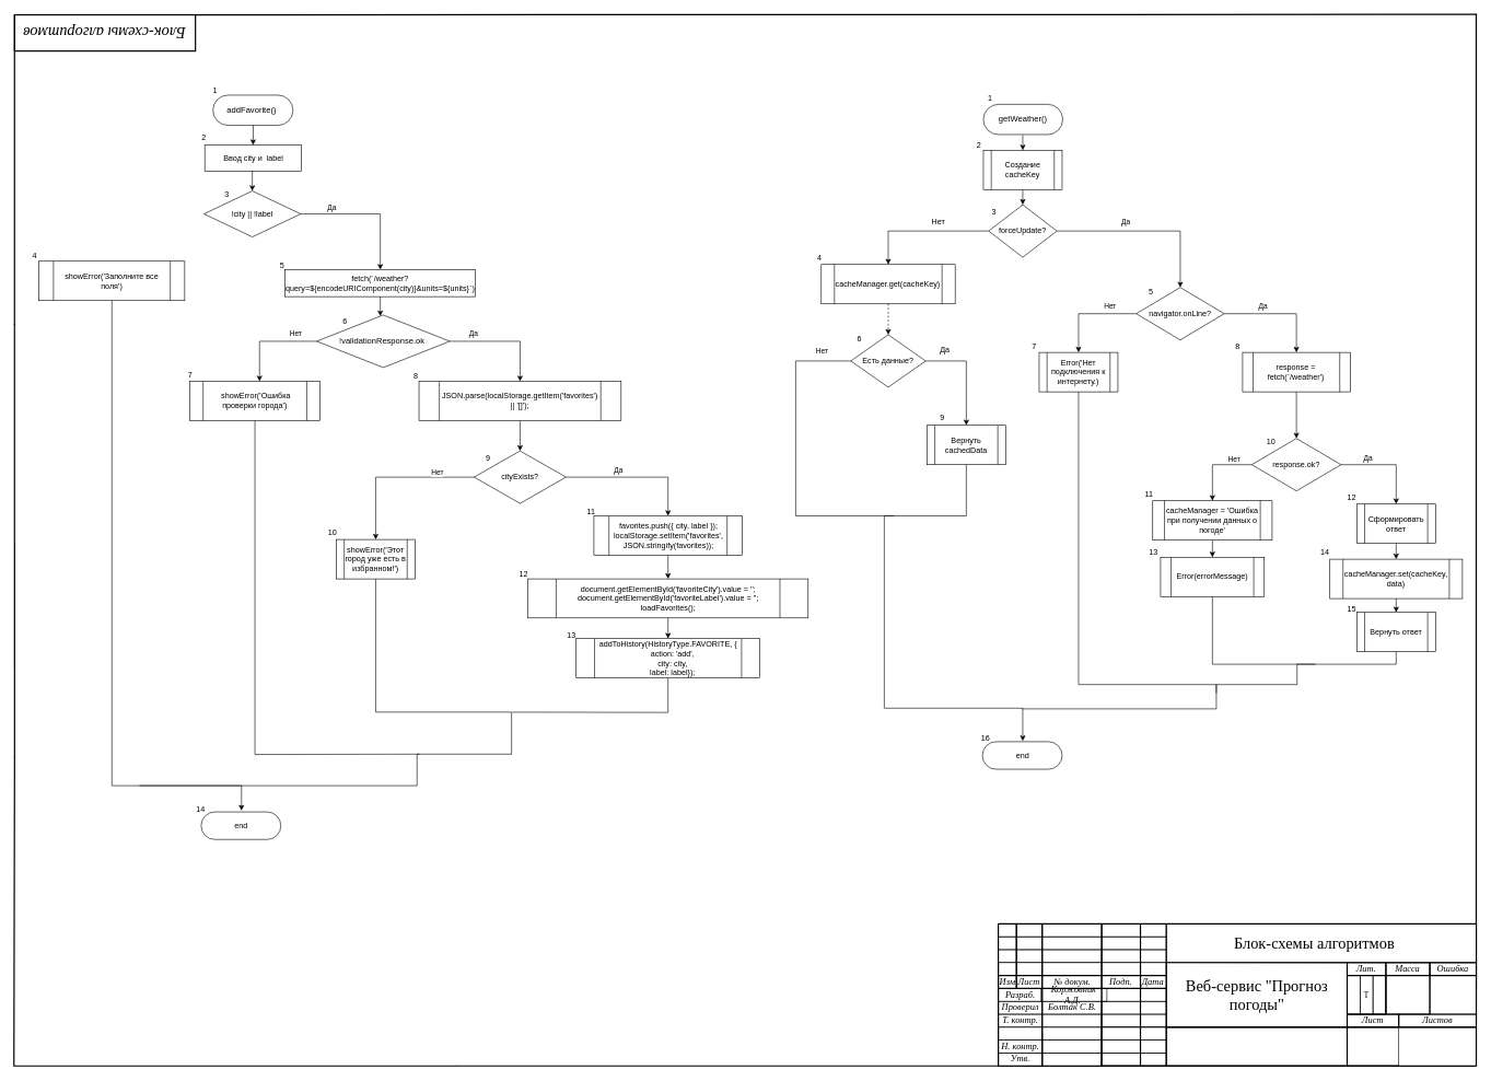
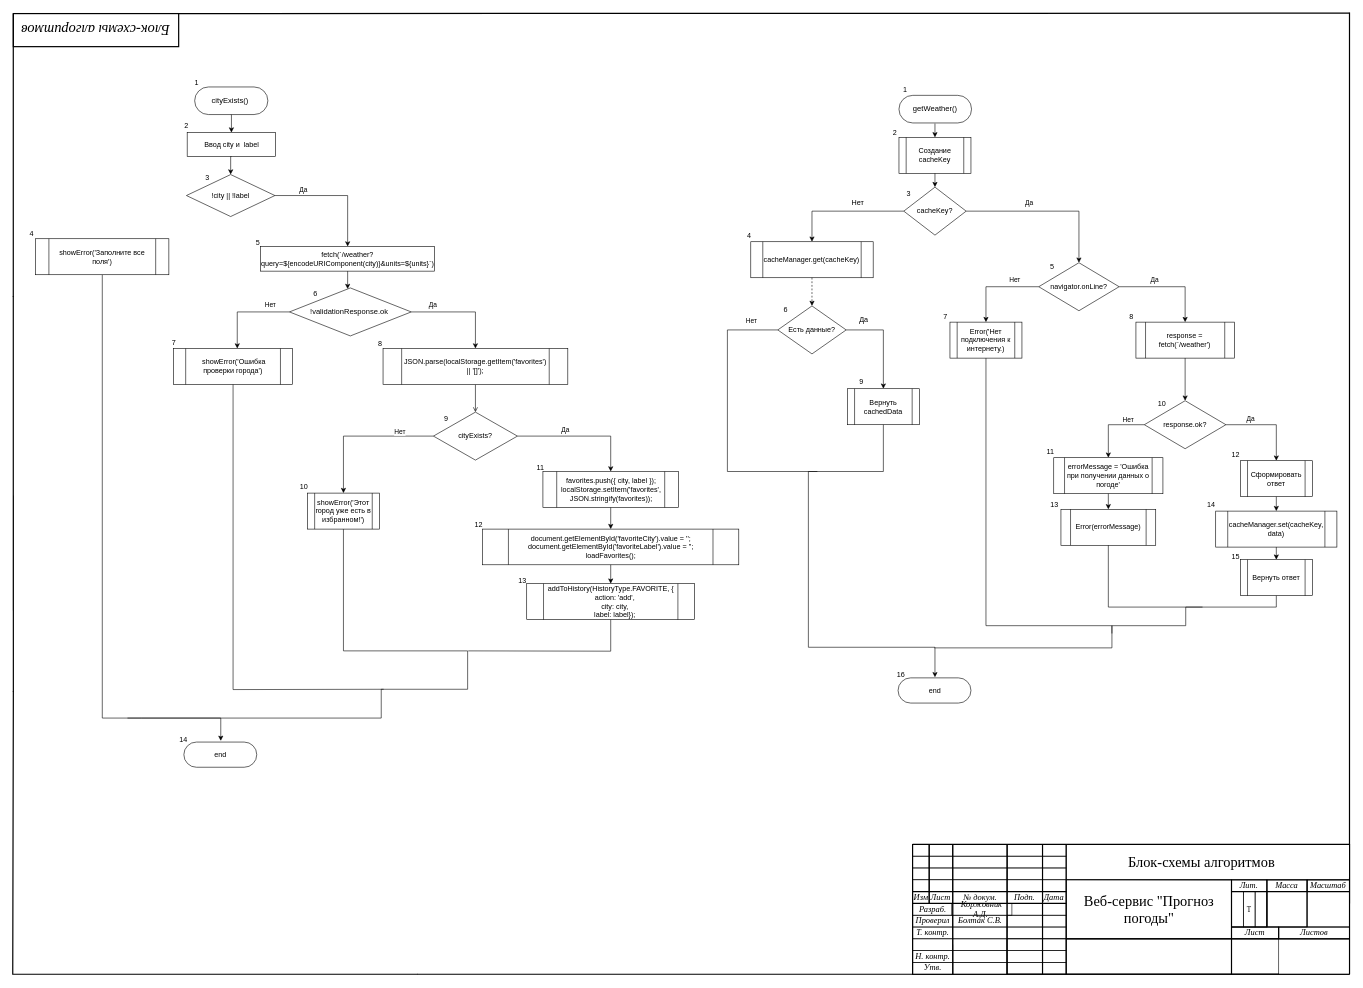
- <mxCell id="196" value="&lt;span style=&quot;line-height: 115%;&quot;&gt;&lt;font style=&quot;font-size: 12.667px;&quot;&gt;addFavorite()&amp;nbsp;&lt;/font&gt;&lt;/span&gt;" style="rounded=1;whiteSpace=wrap;html=1;arcSize=50;" vertex="1" parent="1"><mxGeometry x="324" y="144" width="122" height="46" as="geometry" /></mxCell>
+ <mxCell id="196" value="&lt;span style=&quot;line-height: 115%;&quot;&gt;&lt;font style=&quot;font-size: 12.667px;&quot;&gt;cityExists()&amp;nbsp;&lt;/font&gt;&lt;/span&gt;" style="rounded=1;whiteSpace=wrap;html=1;arcSize=50;" vertex="1" parent="1"><mxGeometry x="324" y="144" width="122" height="46" as="geometry" /></mxCell>
- <mxCell id="140" value="forceUpdate?" style="rhombus;whiteSpace=wrap;html=1;" vertex="1" parent="1"><mxGeometry x="1506" y="311" width="104" height="80" as="geometry" /></mxCell>
+ <mxCell id="140" value="cacheKey?" style="rhombus;whiteSpace=wrap;html=1;" vertex="1" parent="1"><mxGeometry x="1506" y="311" width="104" height="80" as="geometry" /></mxCell>
- <mxCell id="105" style="edgeStyle=orthogonalEdgeStyle;rounded=0;orthogonalLoop=1;jettySize=auto;html=1;exitX=0.5;exitY=1;exitDx=0;exitDy=0;entryX=0.5;entryY=0;entryDx=0;entryDy=0;" edge="1" parent="1" source="112" target="110"><mxGeometry relative="1" as="geometry"><mxPoint x="784" y="771" as="sourcePoint" /></mxGeometry></mxCell>
+ <mxCell id="105" style="edgeStyle=orthogonalEdgeStyle;rounded=0;orthogonalLoop=1;jettySize=auto;html=1;exitX=0.5;exitY=1;exitDx=0;exitDy=0;entryX=0.5;entryY=0;entryDx=0;entryDy=0;endArrow=open;" edge="1" parent="1" source="112" target="110"><mxGeometry relative="1" as="geometry"><mxPoint x="784" y="771" as="sourcePoint" /></mxGeometry></mxCell>
- <mxCell id="148" value="cacheManager = 'Ошибка при получении данных о погоде'" style="shape=process;whiteSpace=wrap;html=1;backgroundOutline=1;" vertex="1" parent="1"><mxGeometry x="1756" y="762" width="182" height="60" as="geometry" /></mxCell>
+ <mxCell id="148" value="errorMessage = 'Ошибка при получении данных о погоде'" style="shape=process;whiteSpace=wrap;html=1;backgroundOutline=1;" vertex="1" parent="1"><mxGeometry x="1756" y="762" width="182" height="60" as="geometry" /></mxCell>
- <mxCell id="58" value="&lt;font data-font-src=&quot;https://fonts-online.ru/fonts/isocpeur-v102&quot; face=&quot;ISOCPEUR&quot;&gt;Ошибка&lt;/font&gt;" style="rounded=0;whiteSpace=wrap;html=1;strokeWidth=1;fillColor=none;fontFamily=GOSTRUS Type A;fontStyle=2;fontSize=14;strokeColor=#000000;" parent="1" vertex="1"><mxGeometry x="2178.28" y="1465.557" width="70.866" height="19.685" as="geometry" /></mxCell>
+ <mxCell id="58" value="&lt;font data-font-src=&quot;https://fonts-online.ru/fonts/isocpeur-v102&quot; face=&quot;ISOCPEUR&quot;&gt;Масштаб&lt;/font&gt;" style="rounded=0;whiteSpace=wrap;html=1;strokeWidth=1;fillColor=none;fontFamily=GOSTRUS Type A;fontStyle=2;fontSize=14;strokeColor=#000000;" parent="1" vertex="1"><mxGeometry x="2178.28" y="1465.557" width="70.866" height="19.685" as="geometry" /></mxCell>
